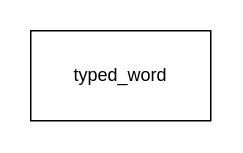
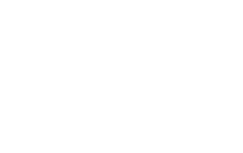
- <mxCell id="2" value="typed_word" style="rounded=0;whiteSpace=wrap;html=1;" vertex="1" parent="1"><mxGeometry x="20" y="20" width="120" height="60" as="geometry" /></mxCell>
